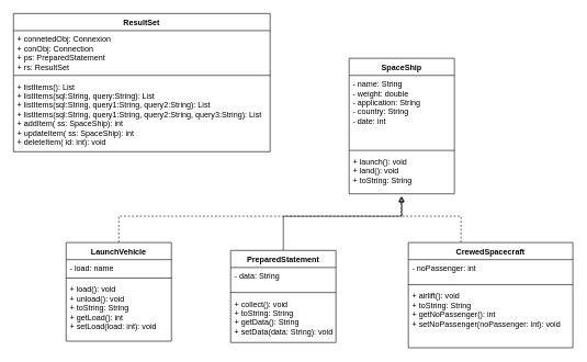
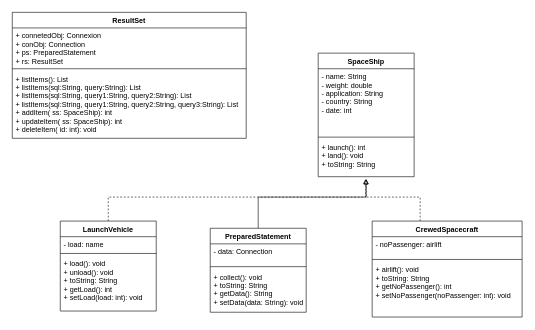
- <mxCell id="20" value="+ launch(): void&#10;+ land(): void&#10;+ toString: String" style="text;strokeColor=none;fillColor=none;align=left;verticalAlign=top;spacingLeft=4;spacingRight=4;overflow=hidden;rotatable=0;points=[[0,0.5],[1,0.5]];portConstraint=eastwest;" parent="17" vertex="1"><mxGeometry y="144" width="160" height="62" as="geometry" /></mxCell>
+ <mxCell id="20" value="+ launch(): int&#10;+ land(): void&#10;+ toString: String" style="text;strokeColor=none;fillColor=none;align=left;verticalAlign=top;spacingLeft=4;spacingRight=4;overflow=hidden;rotatable=0;points=[[0,0.5],[1,0.5]];portConstraint=eastwest;" parent="17" vertex="1"><mxGeometry y="144" width="160" height="62" as="geometry" /></mxCell>
- <mxCell id="14" value="- noPassenger: int" style="text;strokeColor=none;fillColor=none;align=left;verticalAlign=top;spacingLeft=4;spacingRight=4;overflow=hidden;rotatable=0;points=[[0,0.5],[1,0.5]];portConstraint=eastwest;" parent="13" vertex="1"><mxGeometry y="26" width="250" height="34" as="geometry" /></mxCell>
+ <mxCell id="14" value="- noPassenger: airlift" style="text;strokeColor=none;fillColor=none;align=left;verticalAlign=top;spacingLeft=4;spacingRight=4;overflow=hidden;rotatable=0;points=[[0,0.5],[1,0.5]];portConstraint=eastwest;" parent="13" vertex="1"><mxGeometry y="26" width="250" height="34" as="geometry" /></mxCell>
- <mxCell id="9" value="- data: String" style="text;strokeColor=none;fillColor=none;align=left;verticalAlign=top;spacingLeft=4;spacingRight=4;overflow=hidden;rotatable=0;points=[[0,0.5],[1,0.5]];portConstraint=eastwest;" parent="8" vertex="1"><mxGeometry y="26" width="160" height="34" as="geometry" /></mxCell>
+ <mxCell id="9" value="- data: Connection" style="text;strokeColor=none;fillColor=none;align=left;verticalAlign=top;spacingLeft=4;spacingRight=4;overflow=hidden;rotatable=0;points=[[0,0.5],[1,0.5]];portConstraint=eastwest;" parent="8" vertex="1"><mxGeometry y="26" width="160" height="34" as="geometry" /></mxCell>
